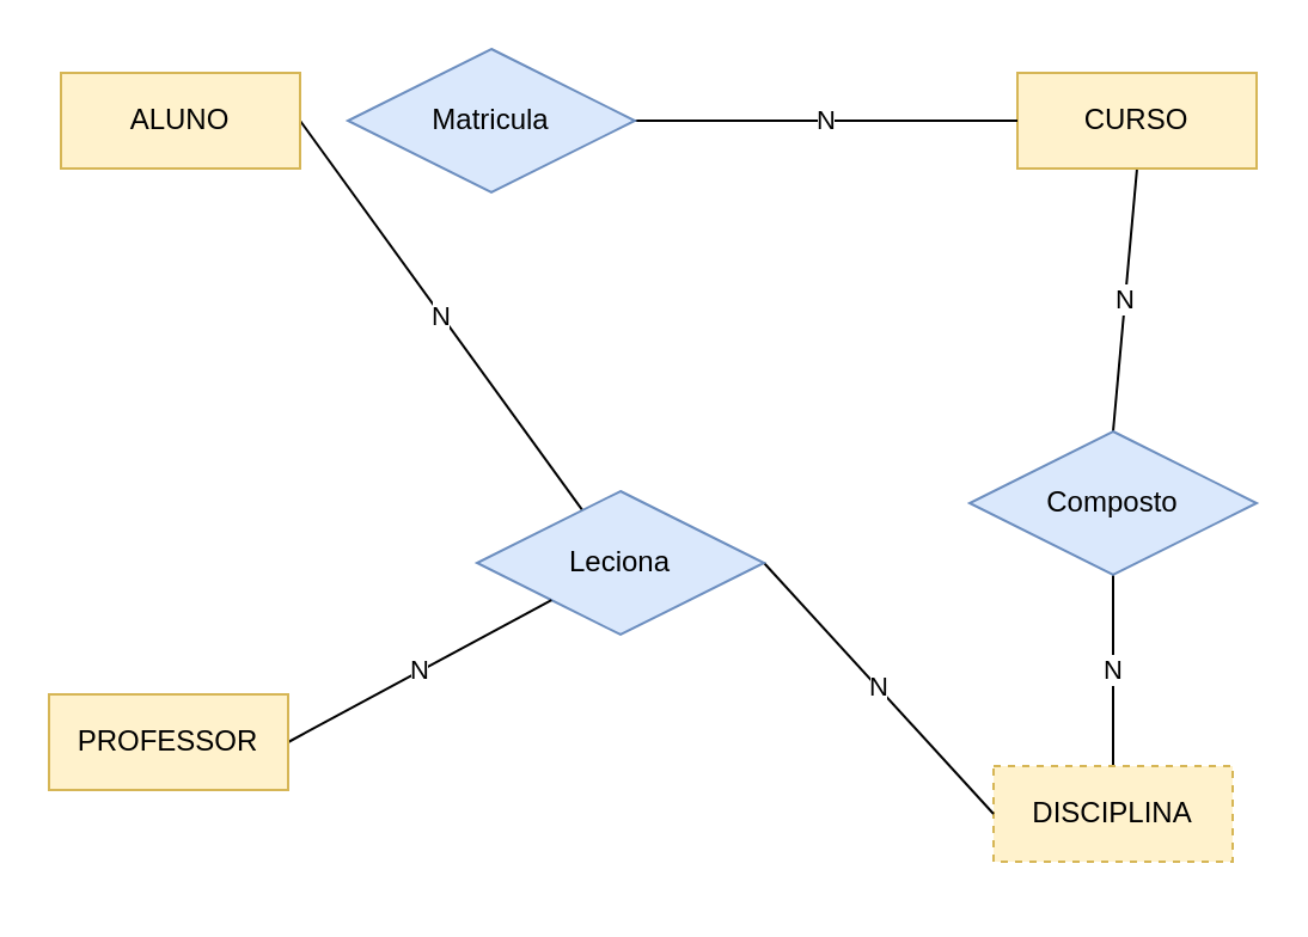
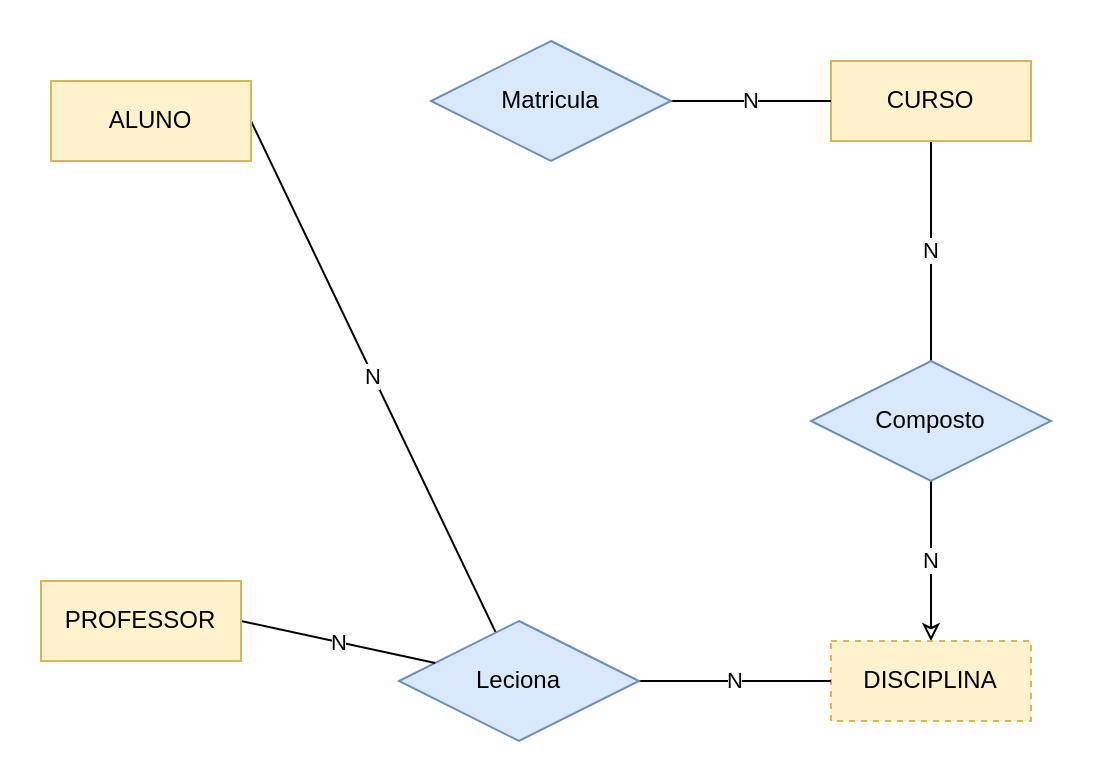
- <mxCell id="3" value="ALUNO" style="whiteSpace=wrap;html=1;align=center;fillColor=#fff2cc;strokeColor=#d6b656;" vertex="1" parent="1"><mxGeometry x="25" y="30" width="100" height="40" as="geometry" /></mxCell>
+ <mxCell id="3" value="ALUNO" style="whiteSpace=wrap;html=1;align=center;fillColor=#fff2cc;strokeColor=#d6b656;" vertex="1" parent="1"><mxGeometry x="25" y="40" width="100" height="40" as="geometry" /></mxCell>
- <mxCell id="7" value="Matricula" style="shape=rhombus;perimeter=rhombusPerimeter;whiteSpace=wrap;html=1;align=center;fillColor=#dae8fc;strokeColor=#6c8ebf;" vertex="1" parent="1"><mxGeometry x="145" y="20" width="120" height="60" as="geometry" /></mxCell>
+ <mxCell id="7" value="Matricula" style="shape=rhombus;perimeter=rhombusPerimeter;whiteSpace=wrap;html=1;align=center;fillColor=#dae8fc;strokeColor=#6c8ebf;" vertex="1" parent="1"><mxGeometry x="215" y="20" width="120" height="60" as="geometry" /></mxCell>
- <mxCell id="5" value="CURSO" style="whiteSpace=wrap;html=1;align=center;fillColor=#fff2cc;strokeColor=#d6b656;" vertex="1" parent="1"><mxGeometry x="425" y="30" width="100" height="40" as="geometry" /></mxCell>
+ <mxCell id="5" value="CURSO" style="whiteSpace=wrap;html=1;align=center;fillColor=#fff2cc;strokeColor=#d6b656;" vertex="1" parent="1"><mxGeometry x="415" y="30" width="100" height="40" as="geometry" /></mxCell>
- <mxCell id="12" value="Leciona" style="shape=rhombus;perimeter=rhombusPerimeter;whiteSpace=wrap;html=1;align=center;fillColor=#dae8fc;strokeColor=#6c8ebf;" vertex="1" parent="1"><mxGeometry x="199" y="205" width="120" height="60" as="geometry" /></mxCell>
+ <mxCell id="12" value="Leciona" style="shape=rhombus;perimeter=rhombusPerimeter;whiteSpace=wrap;html=1;align=center;fillColor=#dae8fc;strokeColor=#6c8ebf;" vertex="1" parent="1"><mxGeometry x="199" y="310" width="120" height="60" as="geometry" /></mxCell>
- <mxCell id="8" value="N" style="edgeStyle=none;html=1;exitX=0.5;exitY=1;exitDx=0;exitDy=0;endArrow=none;endFill=0;" edge="1" parent="1" source="9" target="10"><mxGeometry relative="1" as="geometry" /></mxCell>
+ <mxCell id="8" value="N" style="edgeStyle=none;html=1;exitX=0.5;exitY=1;exitDx=0;exitDy=0;endArrow=classic;endFill=0;" edge="1" parent="1" source="9" target="10"><mxGeometry relative="1" as="geometry" /></mxCell>
